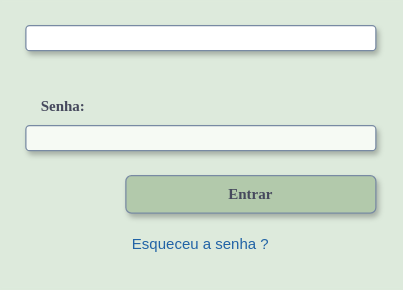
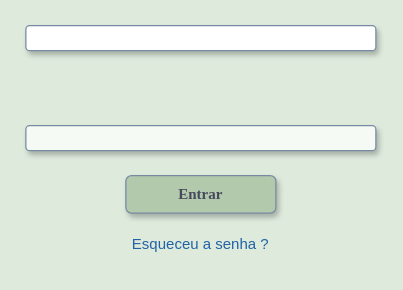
- <mxCell id="4" value="Senha:" style="text;strokeColor=none;align=center;fillColor=none;html=1;verticalAlign=middle;whiteSpace=wrap;rounded=0;fontStyle=1;fontFamily=Verdana;labelBackgroundColor=none;fontColor=#46495D;" vertex="1" parent="1"><mxGeometry x="20" y="70" width="60" height="30" as="geometry" /></mxCell>
- <mxCell id="5" value="Entrar" style="rounded=1;whiteSpace=wrap;html=1;fontStyle=1;labelBackgroundColor=none;fontFamily=Verdana;fillColor=#B2C9AB;strokeColor=#788AA3;shadow=1;fontColor=#46495D;" vertex="1" parent="1"><mxGeometry x="100" y="140" width="200" height="30" as="geometry" /></mxCell>
+ <mxCell id="5" value="Entrar" style="rounded=1;whiteSpace=wrap;html=1;fontStyle=1;labelBackgroundColor=none;fontFamily=Verdana;fillColor=#B2C9AB;strokeColor=#788AA3;shadow=1;fontColor=#46495D;" vertex="1" parent="1"><mxGeometry x="100" y="140" width="120" height="30" as="geometry" /></mxCell>
